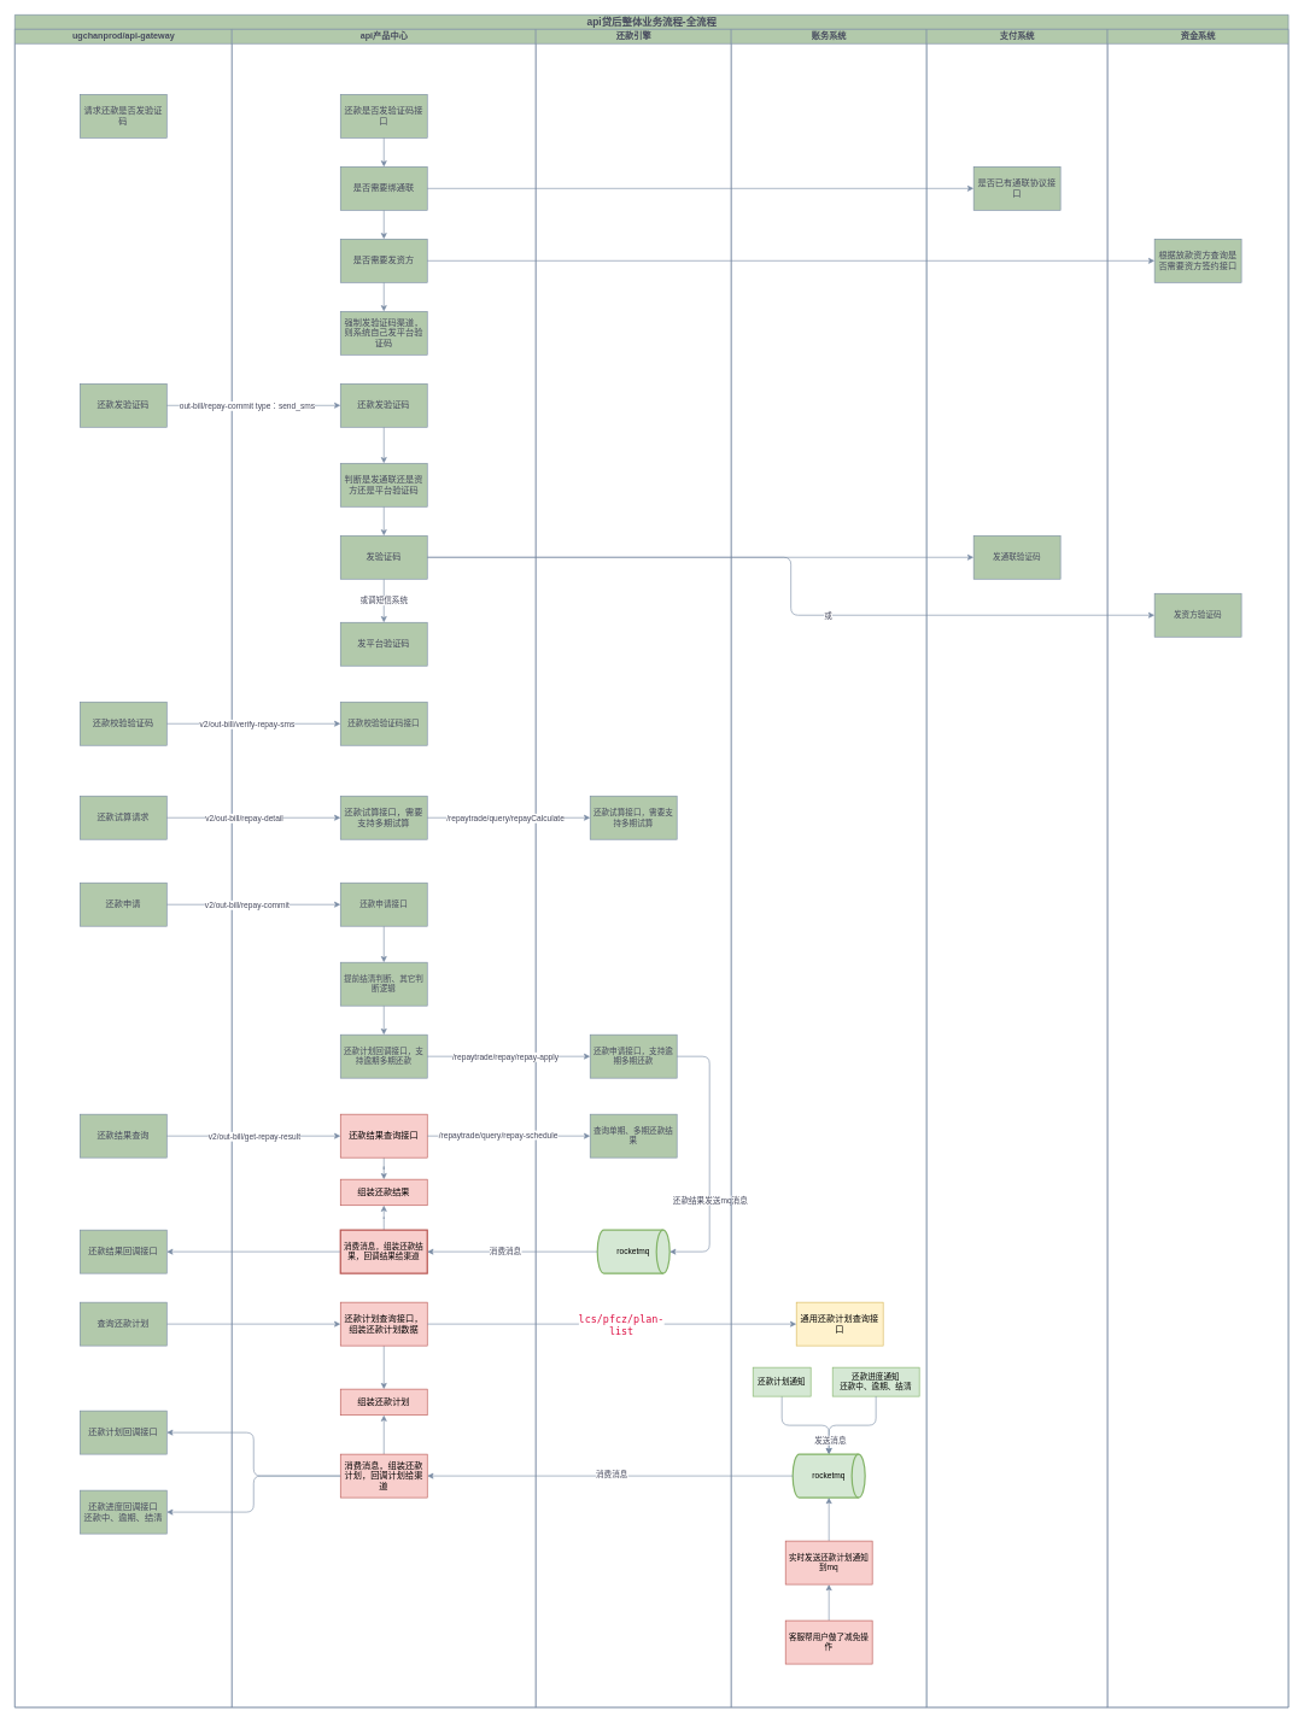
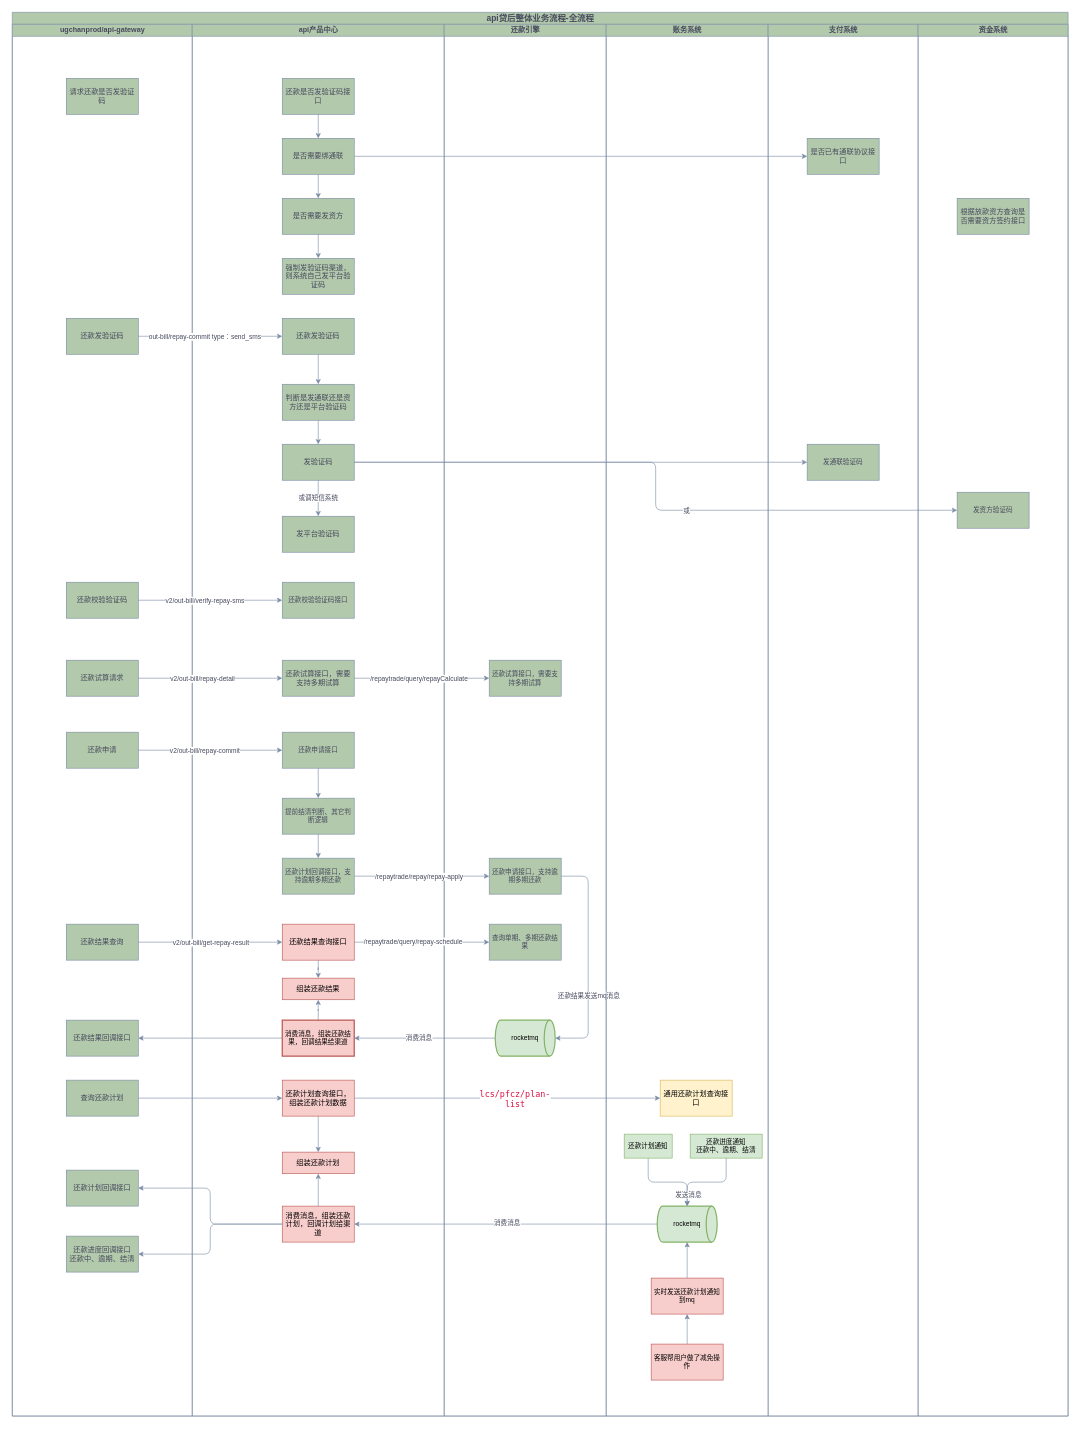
- <mxCell id="76" style="edgeStyle=orthogonalEdgeStyle;rounded=0;orthogonalLoop=1;jettySize=auto;html=1;strokeColor=#788AA3;fontColor=#46495D;fillColor=#B2C9AB;" edge="1" parent="2" source="18" target="73"><mxGeometry relative="1" as="geometry" /></mxCell>
